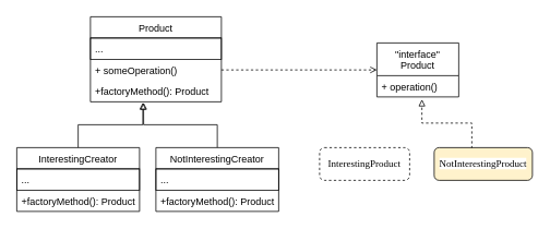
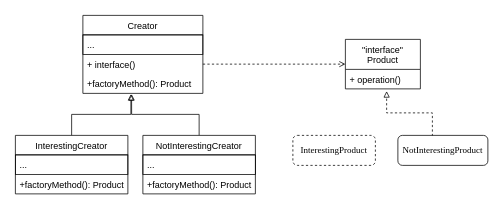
- <mxCell id="2" value="Product" style="swimlane;fontStyle=0;childLayout=stackLayout;horizontal=1;startSize=26;horizontalStack=0;resizeParent=1;resizeParentMax=0;resizeLast=0;collapsible=1;marginBottom=0;" parent="1" vertex="1"><mxGeometry x="110" y="20" width="160" height="104" as="geometry" /></mxCell>
+ <mxCell id="2" value="Creator" style="swimlane;fontStyle=0;childLayout=stackLayout;horizontal=1;startSize=26;horizontalStack=0;resizeParent=1;resizeParentMax=0;resizeLast=0;collapsible=1;marginBottom=0;" parent="1" vertex="1"><mxGeometry x="110" y="20" width="160" height="104" as="geometry" /></mxCell>
- <mxCell id="4" value="+ someOperation()" style="text;strokeColor=none;fillColor=none;align=left;verticalAlign=top;spacingLeft=4;spacingRight=4;overflow=hidden;rotatable=0;points=[[0,0.5],[1,0.5]];portConstraint=eastwest;" parent="2" vertex="1"><mxGeometry y="52" width="160" height="26" as="geometry" /></mxCell>
+ <mxCell id="4" value="+ interface()" style="text;strokeColor=none;fillColor=none;align=left;verticalAlign=top;spacingLeft=4;spacingRight=4;overflow=hidden;rotatable=0;points=[[0,0.5],[1,0.5]];portConstraint=eastwest;" parent="2" vertex="1"><mxGeometry y="52" width="160" height="26" as="geometry" /></mxCell>
- <mxCell id="18" value="&lt;pre style=&quot;font-family: &amp;#34;jetbrains mono&amp;#34;&quot;&gt;&lt;span style=&quot;background-color: rgb(255 , 255 , 255)&quot;&gt;NotInterestingProduct&lt;/span&gt;&lt;/pre&gt;" style="rounded=1;whiteSpace=wrap;html=1;strokeColor=#000000;fillColor=#fff2cc;" parent="1" vertex="1"><mxGeometry x="530" y="180" width="120" height="40" as="geometry" /></mxCell>
+ <mxCell id="18" value="&lt;pre style=&quot;font-family: &amp;#34;jetbrains mono&amp;#34;&quot;&gt;&lt;span style=&quot;background-color: rgb(255 , 255 , 255)&quot;&gt;NotInterestingProduct&lt;/span&gt;&lt;/pre&gt;" style="rounded=1;whiteSpace=wrap;html=1;strokeColor=#000000;" parent="1" vertex="1"><mxGeometry x="530" y="180" width="120" height="40" as="geometry" /></mxCell>
